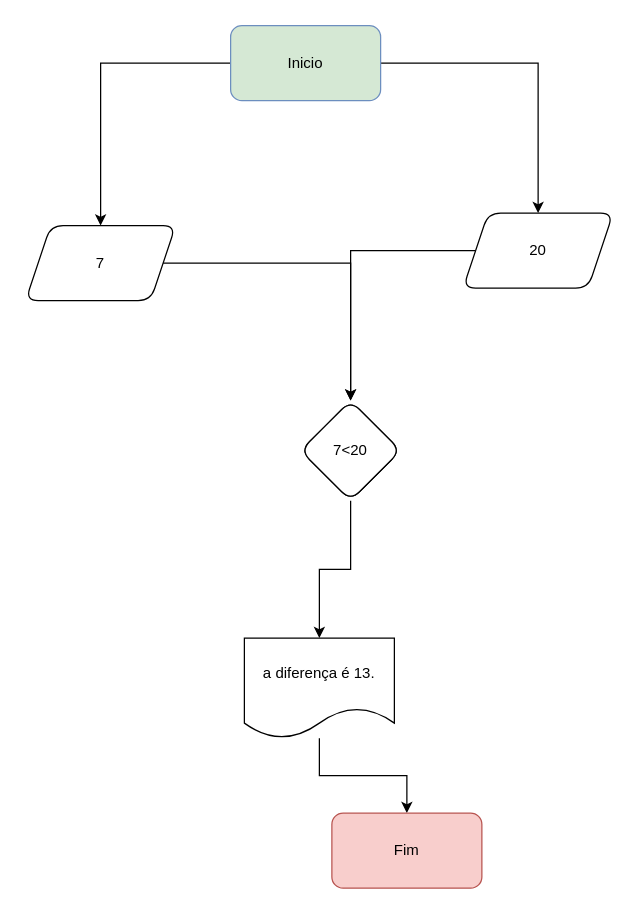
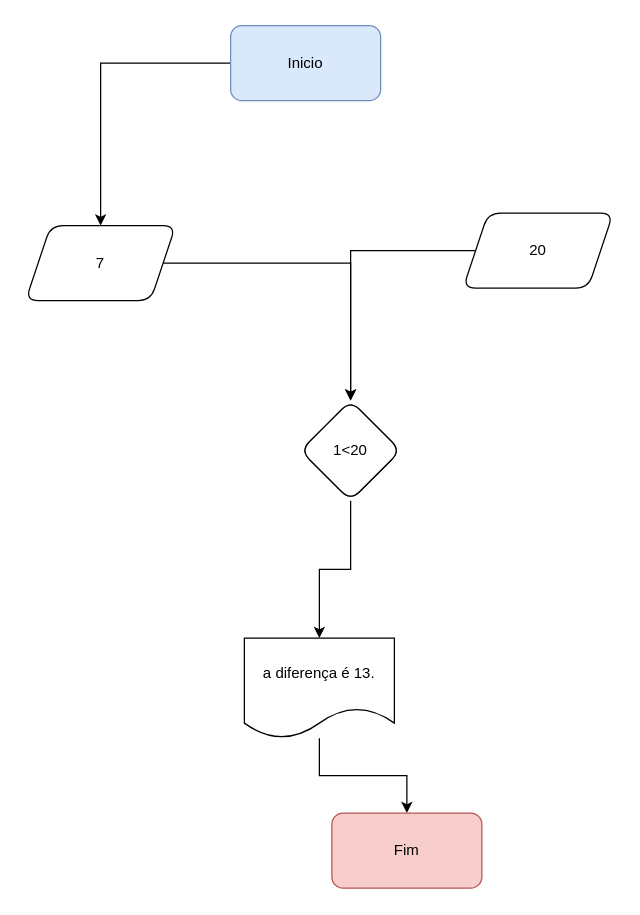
- <mxCell id="4" value="Inicio" style="rounded=1;whiteSpace=wrap;html=1;fillColor=#d5e8d4;strokeColor=#6c8ebf;" vertex="1" parent="1"><mxGeometry x="184" y="20" width="120" height="60" as="geometry" /></mxCell>
+ <mxCell id="4" value="Inicio" style="rounded=1;whiteSpace=wrap;html=1;fillColor=#dae8fc;strokeColor=#6c8ebf;" vertex="1" parent="1"><mxGeometry x="184" y="20" width="120" height="60" as="geometry" /></mxCell>
- <mxCell id="3" value="" style="edgeStyle=orthogonalEdgeStyle;rounded=0;orthogonalLoop=1;jettySize=auto;html=1;" edge="1" parent="1" source="4" target="8"><mxGeometry relative="1" as="geometry" /></mxCell>
- <mxCell id="11" value="7&amp;lt;20" style="rhombus;whiteSpace=wrap;html=1;rounded=1;" vertex="1" parent="1"><mxGeometry x="240" y="320" width="80" height="80" as="geometry" /></mxCell>
+ <mxCell id="11" value="1&amp;lt;20" style="rhombus;whiteSpace=wrap;html=1;rounded=1;" vertex="1" parent="1"><mxGeometry x="240" y="320" width="80" height="80" as="geometry" /></mxCell>
